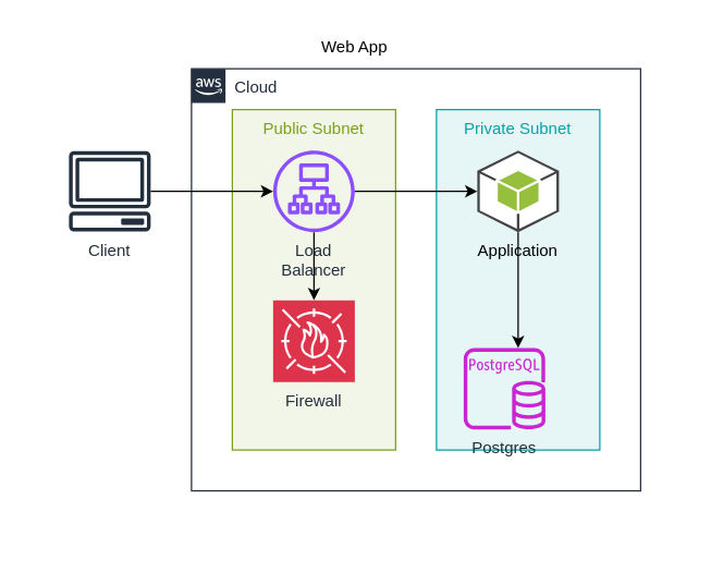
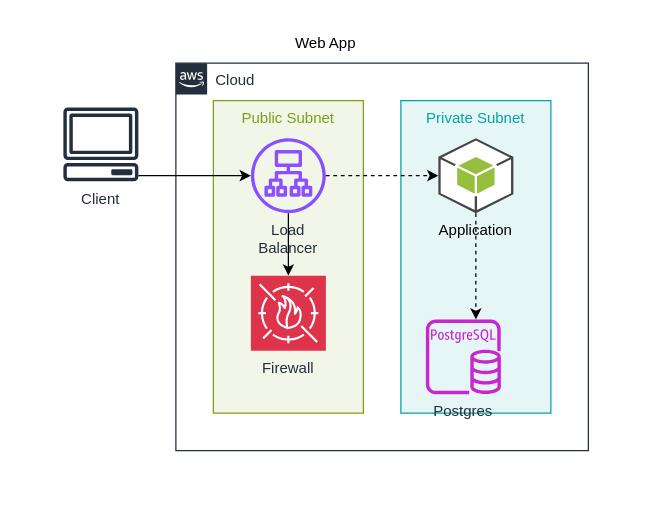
- <mxCell style="rounded=1;whiteSpace=wrap;verticalAlign=top;align=center;sketch=0;outlineConnect=0;fontColor=#232F3E;gradientColor=none;fillColor=#232F3D;strokeColor=none;dashed=0;verticalLabelPosition=bottom;html=1;fontSize=12;fontStyle=0;aspect=fixed;pointerEvents=1;shape=mxgraph.aws4.client;" id="3" parent="2" value="Client" vertex="1"><mxGeometry as="geometry" width="60" height="60" x="30" y="90" /></mxCell>
+ <mxCell style="rounded=1;whiteSpace=wrap;verticalAlign=top;align=center;sketch=0;outlineConnect=0;fontColor=#232F3E;gradientColor=none;fillColor=#232F3D;strokeColor=none;dashed=0;verticalLabelPosition=bottom;html=1;fontSize=12;fontStyle=0;aspect=fixed;pointerEvents=1;shape=mxgraph.aws4.client;" id="3" parent="2" value="Client" vertex="1"><mxGeometry x="30" y="65" as="geometry" width="60" height="60" /></mxCell>
- <mxCell id="15" source="8" target="11" parent="1" edge="1" style="edgeStyle=orthogonalEdgeStyle;"><mxGeometry relative="1" as="geometry"><Array as="points"><mxPoint x="305" y="140" /><mxPoint x="305" y="140" /></Array></mxGeometry></mxCell>
+ <mxCell id="15" source="8" target="11" parent="1" edge="1" style="edgeStyle=orthogonalEdgeStyle;dashed=1;"><mxGeometry relative="1" as="geometry"><Array as="points"><mxPoint x="305" y="140" /><mxPoint x="305" y="140" /></Array></mxGeometry></mxCell>
- <mxCell id="16" source="11" target="12" parent="1" edge="1" style="edgeStyle=orthogonalEdgeStyle;"><mxGeometry relative="1" as="geometry"><Array as="points"><mxPoint x="380" y="195" /><mxPoint x="380" y="195" /></Array></mxGeometry></mxCell>
+ <mxCell id="16" source="11" target="12" parent="1" edge="1" style="edgeStyle=orthogonalEdgeStyle;dashed=1;"><mxGeometry relative="1" as="geometry"><Array as="points"><mxPoint x="380" y="195" /><mxPoint x="380" y="195" /></Array></mxGeometry></mxCell>
